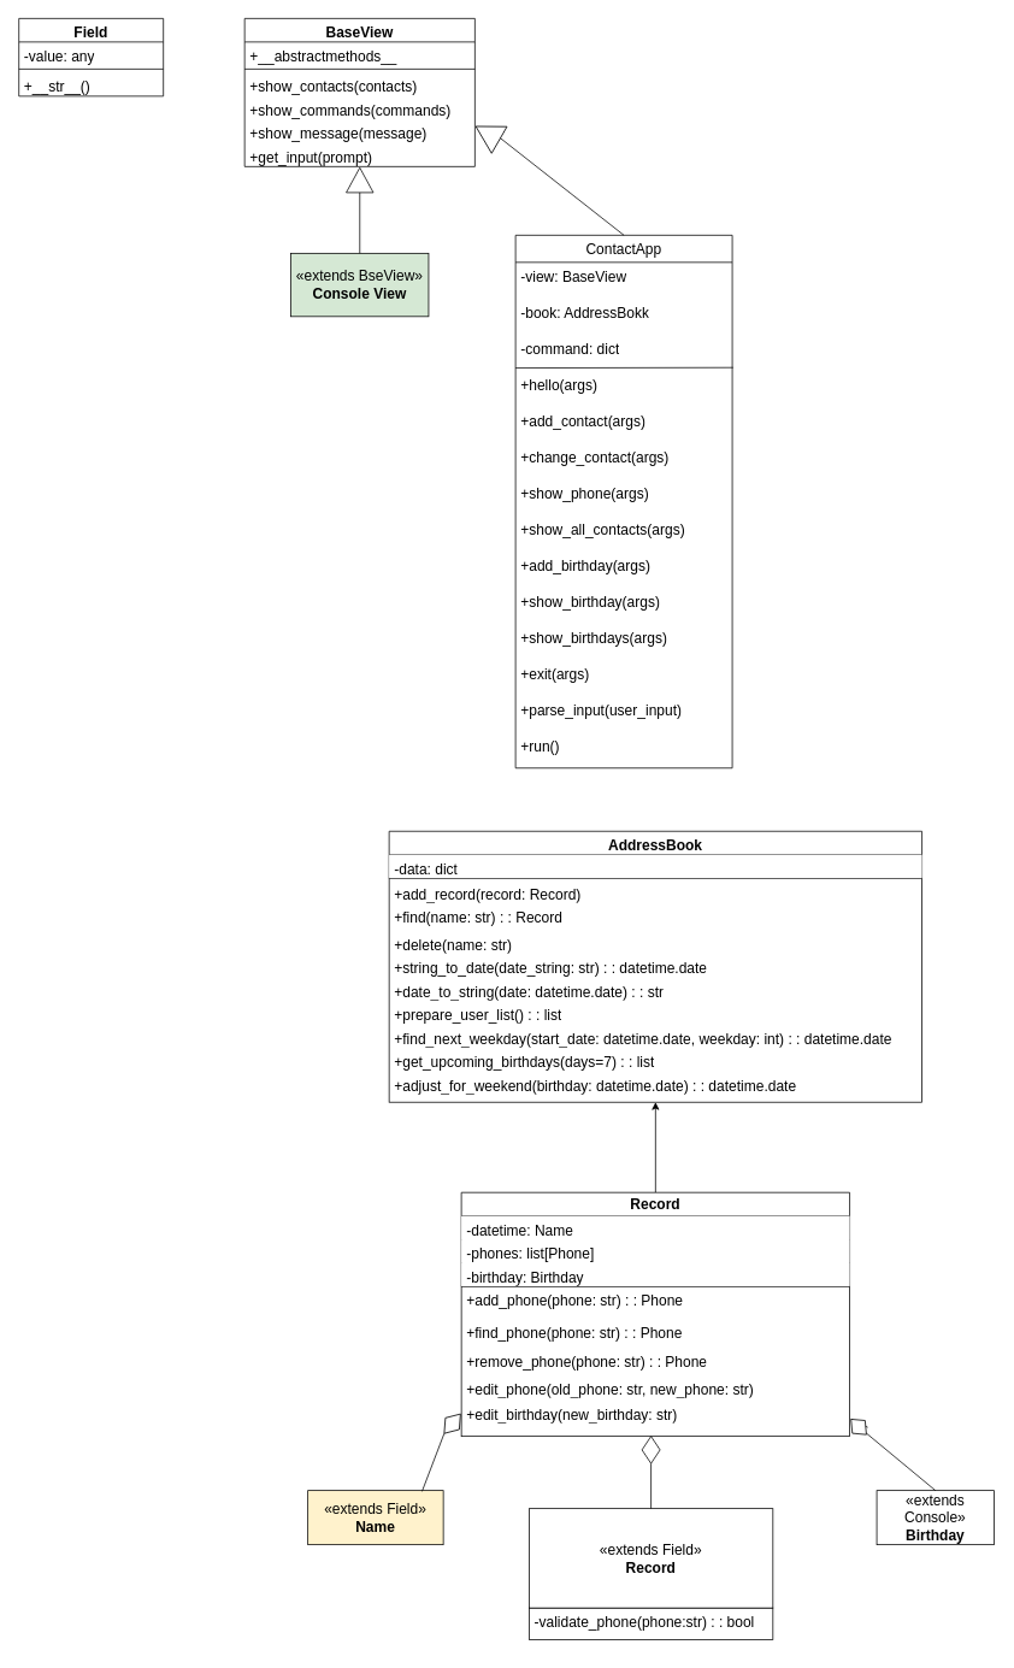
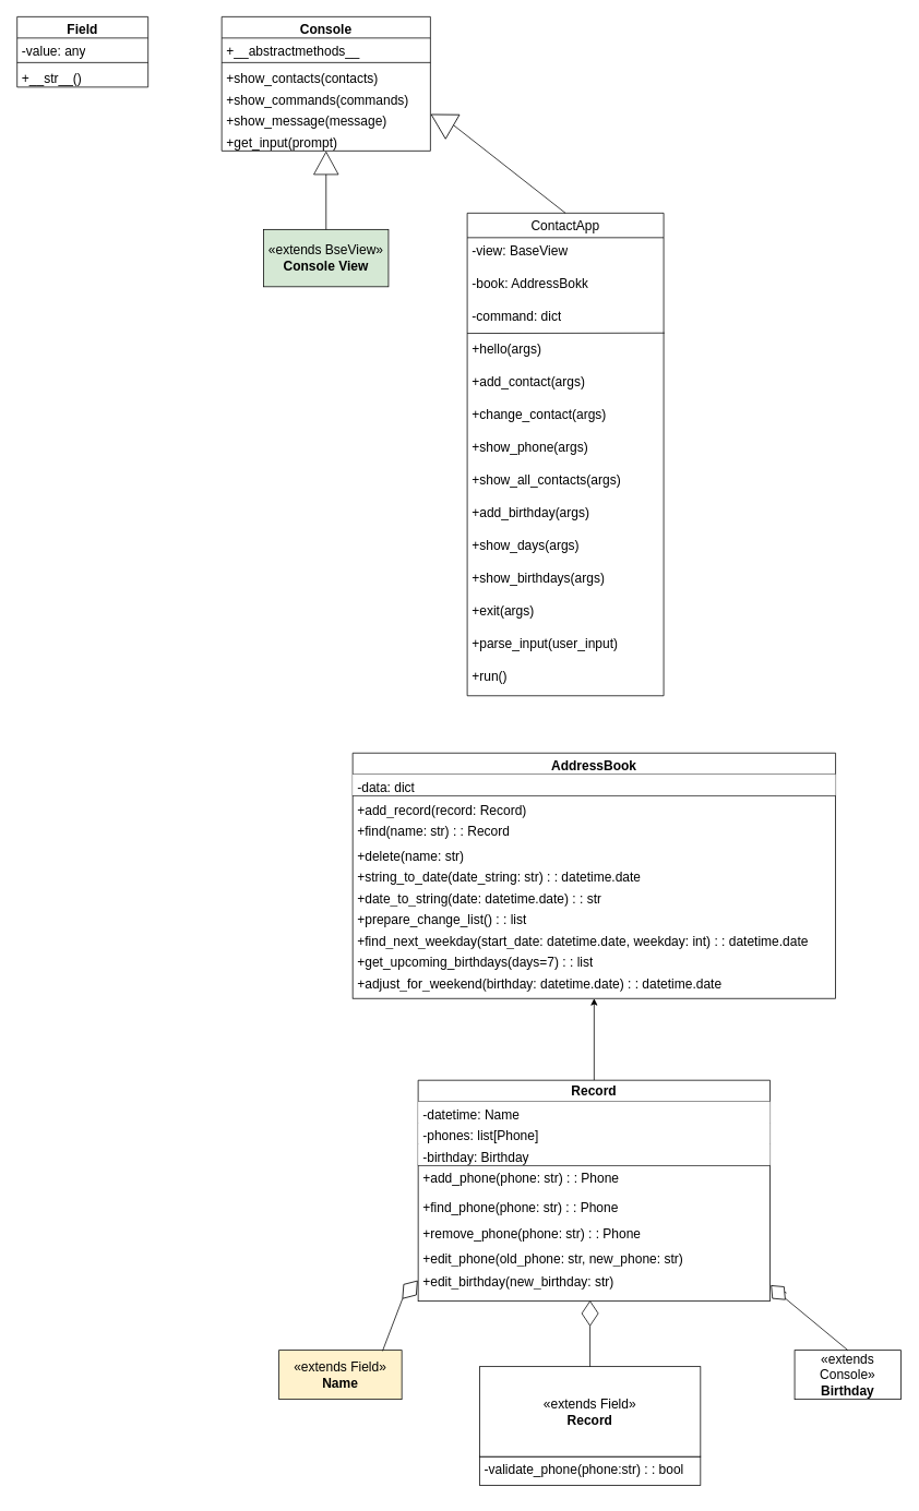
- <mxCell id="54" value="BaseView" style="swimlane;fontStyle=1;align=center;verticalAlign=top;childLayout=stackLayout;horizontal=1;startSize=26;horizontalStack=0;resizeParent=1;resizeParentMax=0;resizeLast=0;collapsible=1;marginBottom=0;whiteSpace=wrap;html=1;fontColor=default;fontSize=16;" vertex="1" parent="1"><mxGeometry x="270" y="20" width="255" height="164" as="geometry" /></mxCell>
+ <mxCell id="54" value="Console" style="swimlane;fontStyle=1;align=center;verticalAlign=top;childLayout=stackLayout;horizontal=1;startSize=26;horizontalStack=0;resizeParent=1;resizeParentMax=0;resizeLast=0;collapsible=1;marginBottom=0;whiteSpace=wrap;html=1;fontColor=default;fontSize=16;" vertex="1" parent="1"><mxGeometry x="270" y="20" width="255" height="164" as="geometry" /></mxCell>
- <mxCell id="49" value="&lt;font style=&quot;font-size: 16px;&quot;&gt;+&lt;/font&gt;&lt;span style=&quot;font-family: &amp;quot;trebuchet ms&amp;quot;, verdana, arial, sans-serif; font-size: 16px; text-wrap: nowrap;&quot;&gt;show_birthday(args)&lt;/span&gt;" style="text;strokeColor=none;fillColor=none;align=left;verticalAlign=top;spacingLeft=4;spacingRight=4;overflow=hidden;rotatable=0;points=[[0,0.5],[1,0.5]];portConstraint=eastwest;whiteSpace=wrap;html=1;fontColor=default;fontSize=16;" vertex="1" parent="38"><mxGeometry y="390" width="240" height="40" as="geometry" /></mxCell>
+ <mxCell id="49" value="&lt;font style=&quot;font-size: 16px;&quot;&gt;+&lt;/font&gt;&lt;span style=&quot;font-family: &amp;quot;trebuchet ms&amp;quot;, verdana, arial, sans-serif; font-size: 16px; text-wrap: nowrap;&quot;&gt;show_days(args)&lt;/span&gt;" style="text;strokeColor=none;fillColor=none;align=left;verticalAlign=top;spacingLeft=4;spacingRight=4;overflow=hidden;rotatable=0;points=[[0,0.5],[1,0.5]];portConstraint=eastwest;whiteSpace=wrap;html=1;fontColor=default;fontSize=16;" vertex="1" parent="38"><mxGeometry y="390" width="240" height="40" as="geometry" /></mxCell>
- <mxCell id="12" value="&lt;span style=&quot;font-size: 16px; text-wrap: nowrap;&quot;&gt;+prepare_user_list() : : list&lt;/span&gt;" style="text;align=left;verticalAlign=top;spacingLeft=4;spacingRight=4;overflow=hidden;rotatable=0;points=[[0,0.5],[1,0.5]];portConstraint=eastwest;whiteSpace=wrap;html=1;fontSize=16;fontFamily=Helvetica;swimlaneLine=1;fontColor=default;" vertex="1" parent="1"><mxGeometry x="430" y="1108" width="380" height="26" as="geometry" /></mxCell>
+ <mxCell id="12" value="&lt;span style=&quot;font-size: 16px; text-wrap: nowrap;&quot;&gt;+prepare_change_list() : : list&lt;/span&gt;" style="text;align=left;verticalAlign=top;spacingLeft=4;spacingRight=4;overflow=hidden;rotatable=0;points=[[0,0.5],[1,0.5]];portConstraint=eastwest;whiteSpace=wrap;html=1;fontSize=16;fontFamily=Helvetica;swimlaneLine=1;fontColor=default;" vertex="1" parent="1"><mxGeometry x="430" y="1108" width="380" height="26" as="geometry" /></mxCell>
